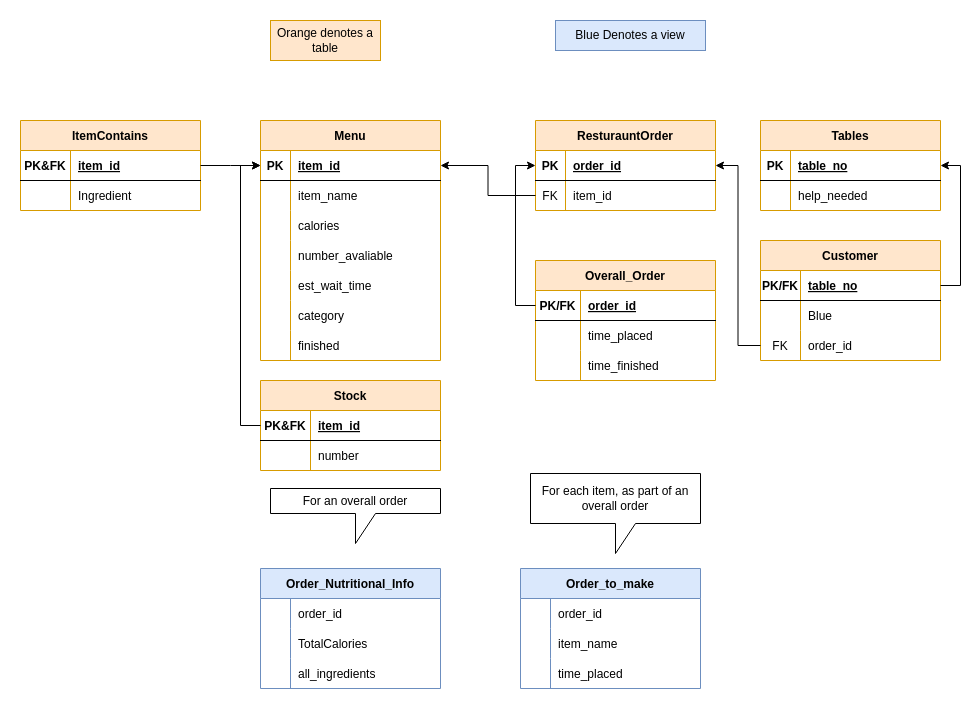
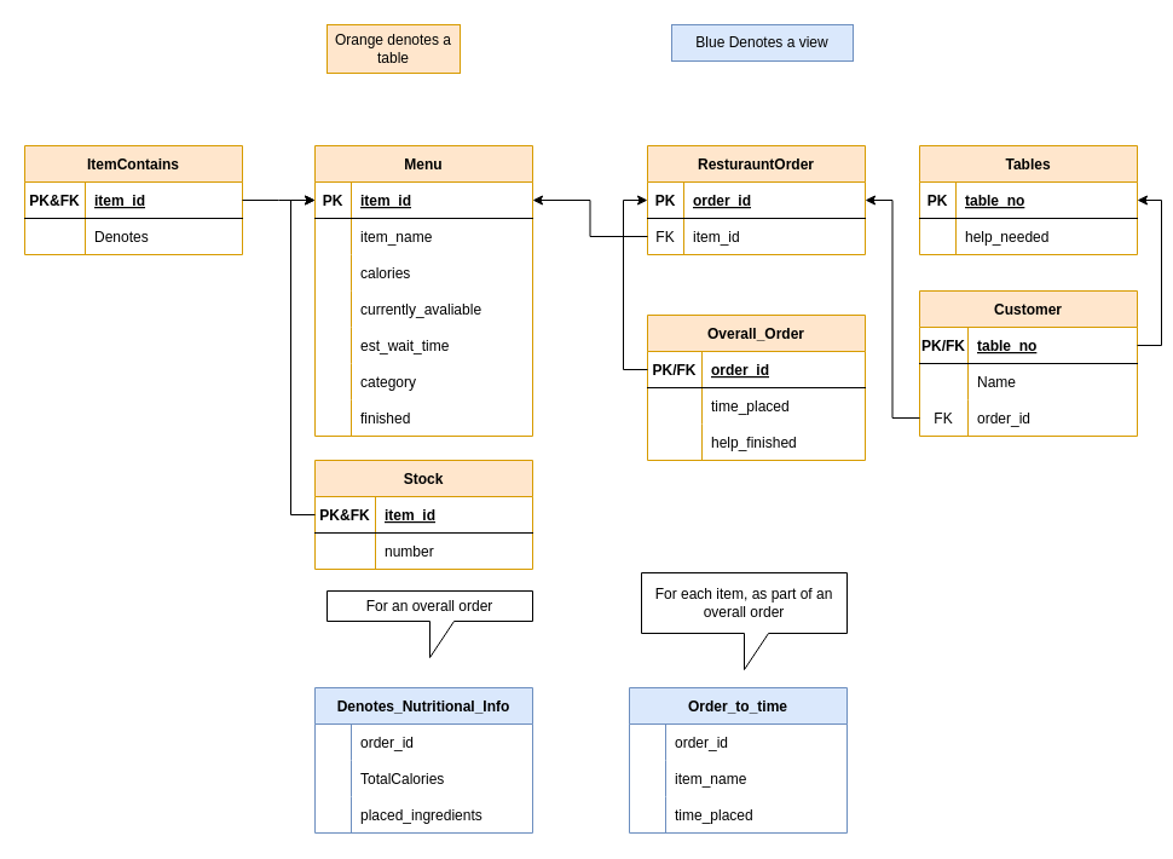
- <mxCell id="100" value="Ingredient" style="shape=partialRectangle;connectable=0;fillColor=none;top=0;left=0;bottom=0;right=0;align=left;spacingLeft=6;overflow=hidden;" parent="98" vertex="1"><mxGeometry x="50" width="130" height="30" as="geometry"><mxRectangle width="130" height="30" as="alternateBounds" /></mxGeometry></mxCell>
+ <mxCell id="100" value="Denotes" style="shape=partialRectangle;connectable=0;fillColor=none;top=0;left=0;bottom=0;right=0;align=left;spacingLeft=6;overflow=hidden;" parent="98" vertex="1"><mxGeometry x="50" width="130" height="30" as="geometry"><mxRectangle width="130" height="30" as="alternateBounds" /></mxGeometry></mxCell>
- <mxCell id="14" value="number_avaliable" style="shape=partialRectangle;connectable=0;fillColor=none;top=0;left=0;bottom=0;right=0;align=left;spacingLeft=6;overflow=hidden;" parent="12" vertex="1"><mxGeometry x="30" width="150" height="30" as="geometry"><mxRectangle width="150" height="30" as="alternateBounds" /></mxGeometry></mxCell>
+ <mxCell id="14" value="currently_avaliable" style="shape=partialRectangle;connectable=0;fillColor=none;top=0;left=0;bottom=0;right=0;align=left;spacingLeft=6;overflow=hidden;" parent="12" vertex="1"><mxGeometry x="30" width="150" height="30" as="geometry"><mxRectangle width="150" height="30" as="alternateBounds" /></mxGeometry></mxCell>
- <mxCell id="86" value="Blue" style="shape=partialRectangle;connectable=0;fillColor=none;top=0;left=0;bottom=0;right=0;align=left;spacingLeft=6;overflow=hidden;" parent="84" vertex="1"><mxGeometry x="40" width="140" height="30" as="geometry"><mxRectangle width="140" height="30" as="alternateBounds" /></mxGeometry></mxCell>
+ <mxCell id="86" value="Name" style="shape=partialRectangle;connectable=0;fillColor=none;top=0;left=0;bottom=0;right=0;align=left;spacingLeft=6;overflow=hidden;" parent="84" vertex="1"><mxGeometry x="40" width="140" height="30" as="geometry"><mxRectangle width="140" height="30" as="alternateBounds" /></mxGeometry></mxCell>
- <mxCell id="47" value="time_finished" style="shape=partialRectangle;connectable=0;fillColor=none;top=0;left=0;bottom=0;right=0;align=left;spacingLeft=6;overflow=hidden;" parent="45" vertex="1"><mxGeometry x="45" width="135" height="30" as="geometry"><mxRectangle width="135" height="30" as="alternateBounds" /></mxGeometry></mxCell>
+ <mxCell id="47" value="help_finished" style="shape=partialRectangle;connectable=0;fillColor=none;top=0;left=0;bottom=0;right=0;align=left;spacingLeft=6;overflow=hidden;" parent="45" vertex="1"><mxGeometry x="45" width="135" height="30" as="geometry"><mxRectangle width="135" height="30" as="alternateBounds" /></mxGeometry></mxCell>
- <mxCell id="52" value="Order_Nutritional_Info" style="shape=table;startSize=30;container=1;collapsible=1;childLayout=tableLayout;fixedRows=1;rowLines=0;fontStyle=1;align=center;resizeLast=1;fillColor=#dae8fc;strokeColor=#6c8ebf;" parent="1" vertex="1"><mxGeometry x="260" y="568" width="180" height="120" as="geometry" /></mxCell>
+ <mxCell id="52" value="Denotes_Nutritional_Info" style="shape=table;startSize=30;container=1;collapsible=1;childLayout=tableLayout;fixedRows=1;rowLines=0;fontStyle=1;align=center;resizeLast=1;fillColor=#dae8fc;strokeColor=#6c8ebf;" parent="1" vertex="1"><mxGeometry x="260" y="568" width="180" height="120" as="geometry" /></mxCell>
- <mxCell id="63" value="Order_to_make" style="shape=table;startSize=30;container=1;collapsible=1;childLayout=tableLayout;fixedRows=1;rowLines=0;fontStyle=1;align=center;resizeLast=1;fillColor=#dae8fc;strokeColor=#6c8ebf;" parent="1" vertex="1"><mxGeometry x="520" y="568" width="180" height="120" as="geometry" /></mxCell>
+ <mxCell id="63" value="Order_to_time" style="shape=table;startSize=30;container=1;collapsible=1;childLayout=tableLayout;fixedRows=1;rowLines=0;fontStyle=1;align=center;resizeLast=1;fillColor=#dae8fc;strokeColor=#6c8ebf;" parent="1" vertex="1"><mxGeometry x="520" y="568" width="180" height="120" as="geometry" /></mxCell>
- <mxCell id="61" value="all_ingredients" style="shape=partialRectangle;connectable=0;fillColor=none;top=0;left=0;bottom=0;right=0;align=left;spacingLeft=6;fontStyle=0;overflow=hidden;" parent="59" vertex="1"><mxGeometry x="30" width="150" height="30" as="geometry"><mxRectangle width="150" height="30" as="alternateBounds" /></mxGeometry></mxCell>
+ <mxCell id="61" value="placed_ingredients" style="shape=partialRectangle;connectable=0;fillColor=none;top=0;left=0;bottom=0;right=0;align=left;spacingLeft=6;fontStyle=0;overflow=hidden;" parent="59" vertex="1"><mxGeometry x="30" width="150" height="30" as="geometry"><mxRectangle width="150" height="30" as="alternateBounds" /></mxGeometry></mxCell>
